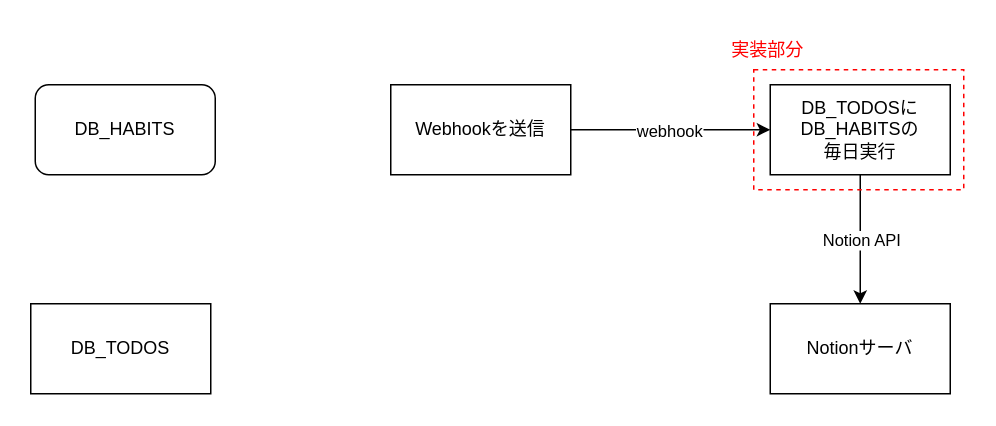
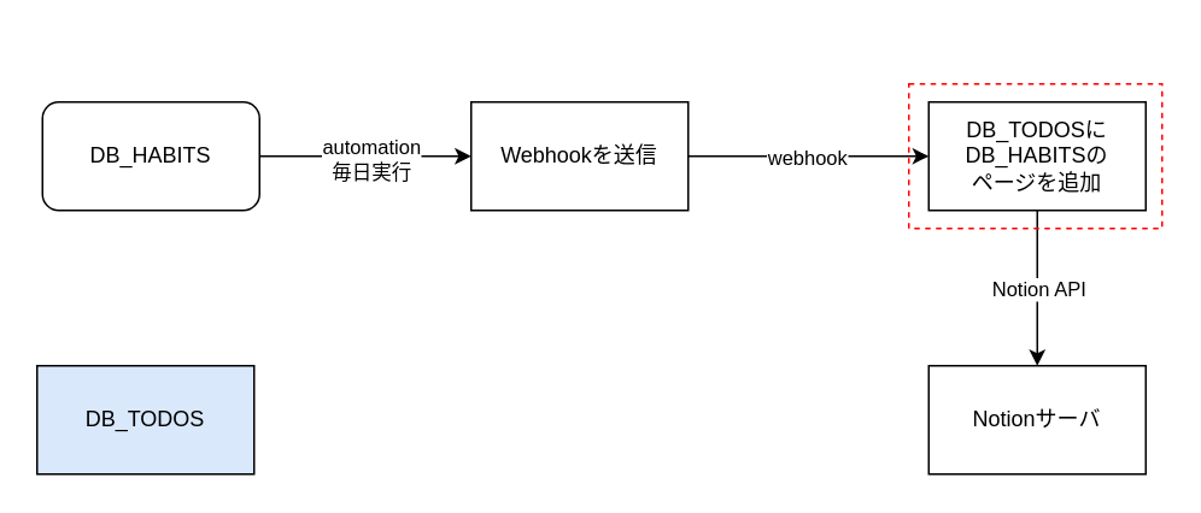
- <mxCell id="14" value="&lt;font style=&quot;color: rgb(255, 0, 0);&quot;&gt;実装部分&lt;/font&gt;" style="text;html=1;align=center;verticalAlign=middle;resizable=0;points=[];autosize=1;strokeColor=none;fillColor=none;" vertex="1" parent="1"><mxGeometry x="478" y="20" width="66" height="26" as="geometry" /></mxCell>
+ <mxCell id="2" style="edgeStyle=orthogonalEdgeStyle;rounded=0;orthogonalLoop=1;jettySize=auto;html=1;exitX=1;exitY=0.5;exitDx=0;exitDy=0;" parent="1" source="11" target="6" edge="1"><mxGeometry relative="1" as="geometry"><mxPoint x="138" y="86" as="sourcePoint" /></mxGeometry></mxCell>
+ <mxCell id="3" value="automation&lt;div&gt;毎日実行&lt;/div&gt;" style="edgeLabel;html=1;align=center;verticalAlign=middle;resizable=0;points=[];" parent="2" vertex="1" connectable="0"><mxGeometry x="0.042" y="-1" relative="1" as="geometry"><mxPoint as="offset" /></mxGeometry></mxCell>
- <mxCell id="9" value="DB_TODOSに&lt;div&gt;DB_HABITSの&lt;/div&gt;&lt;div&gt;毎日実行&lt;/div&gt;" style="rounded=0;whiteSpace=wrap;html=1;" parent="1" vertex="1"><mxGeometry x="513" y="56" width="120" height="60" as="geometry" /></mxCell>
+ <mxCell id="9" value="DB_TODOSに&lt;div&gt;DB_HABITSの&lt;/div&gt;&lt;div&gt;ページを追加&lt;/div&gt;" style="rounded=0;whiteSpace=wrap;html=1;" parent="1" vertex="1"><mxGeometry x="513" y="56" width="120" height="60" as="geometry" /></mxCell>
- <mxCell id="12" value="DB_TODOS" style="rounded=0;whiteSpace=wrap;html=1;" vertex="1" parent="1"><mxGeometry x="20" y="202" width="120" height="60" as="geometry" /></mxCell>
+ <mxCell id="12" value="DB_TODOS" style="rounded=0;whiteSpace=wrap;html=1;fillColor=#dae8fc;" vertex="1" parent="1"><mxGeometry x="20" y="202" width="120" height="60" as="geometry" /></mxCell>
